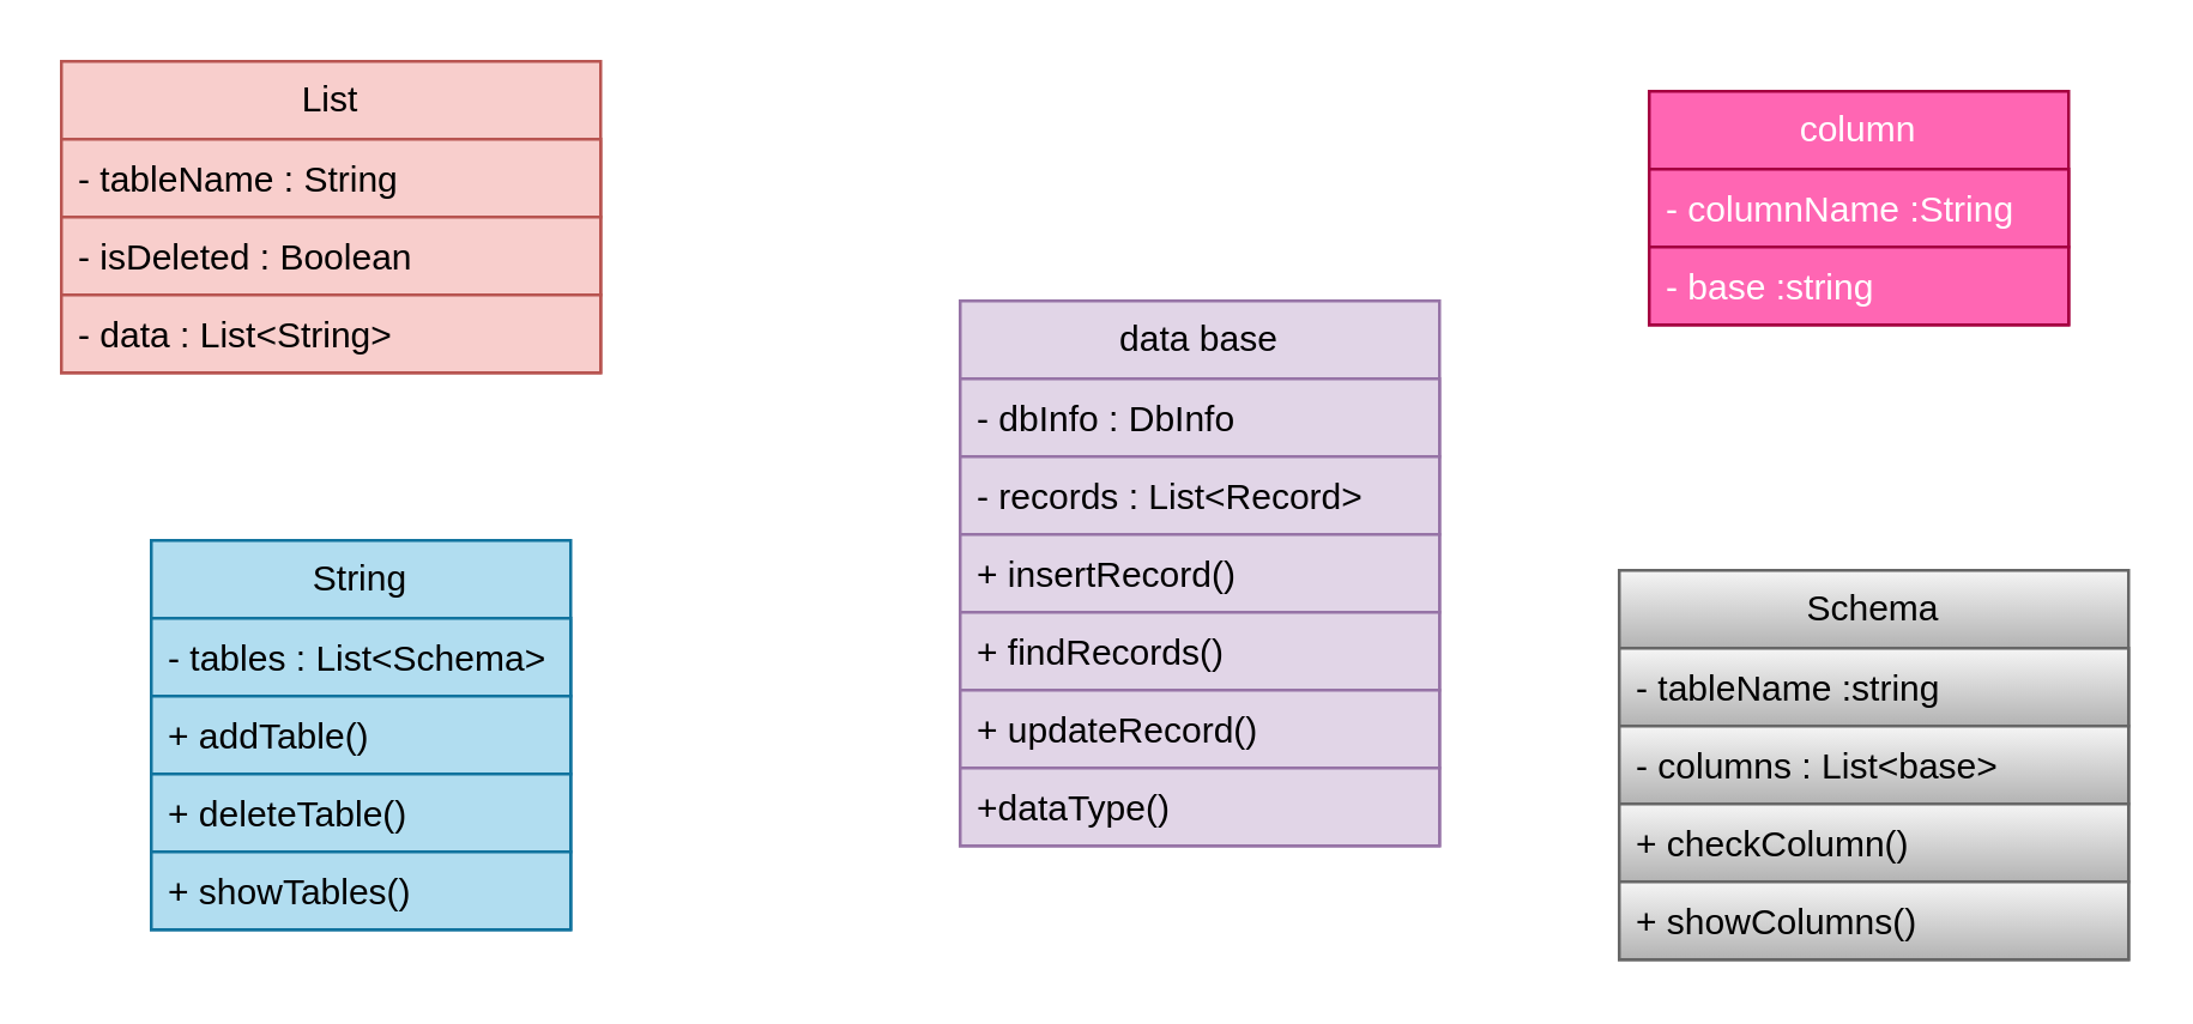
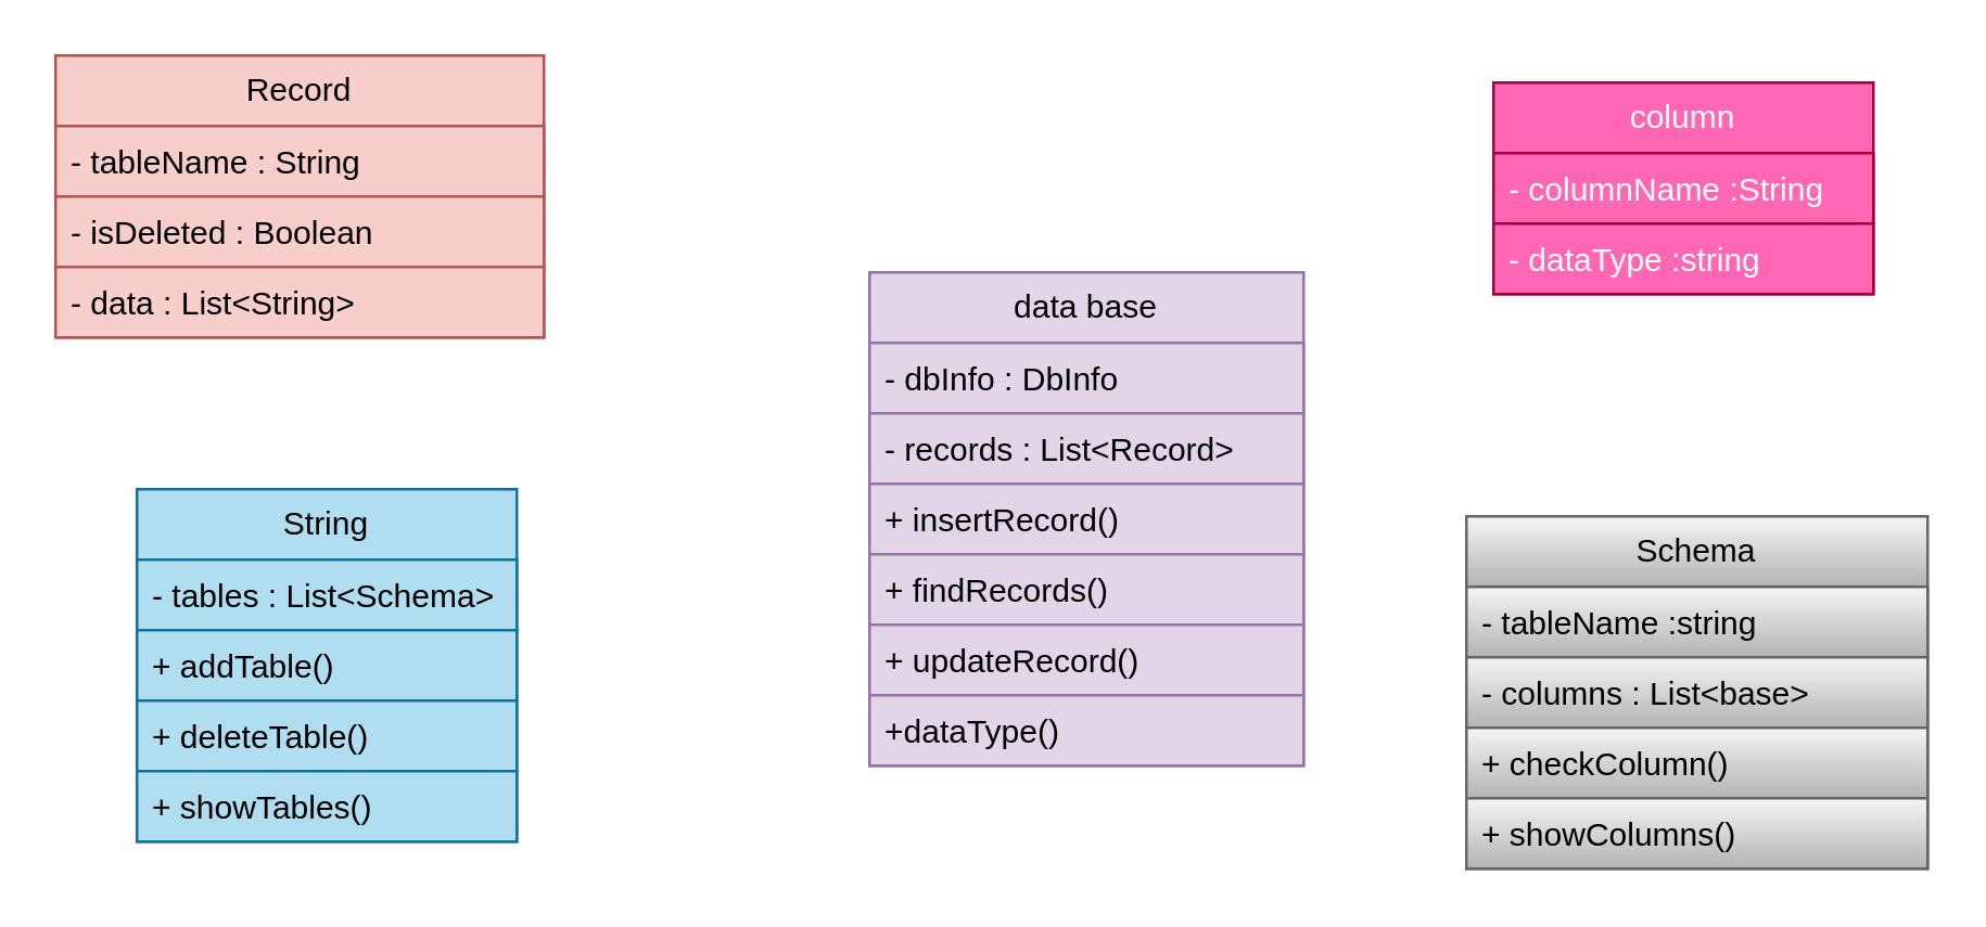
- <mxCell id="9" value="List" style="swimlane;fontStyle=0;childLayout=stackLayout;horizontal=1;startSize=26;fillColor=#f8cecc;horizontalStack=0;resizeParent=1;resizeParentMax=0;resizeLast=0;collapsible=1;marginBottom=0;whiteSpace=wrap;html=1;strokeColor=#b85450;" parent="1" vertex="1"><mxGeometry x="20" y="20" width="180" height="104" as="geometry" /></mxCell>
+ <mxCell id="9" value="Record" style="swimlane;fontStyle=0;childLayout=stackLayout;horizontal=1;startSize=26;fillColor=#f8cecc;horizontalStack=0;resizeParent=1;resizeParentMax=0;resizeLast=0;collapsible=1;marginBottom=0;whiteSpace=wrap;html=1;strokeColor=#b85450;" parent="1" vertex="1"><mxGeometry x="20" y="20" width="180" height="104" as="geometry" /></mxCell>
- <mxCell id="15" value="- base :string" style="text;strokeColor=#A50040;fillColor=#FF66B3;align=left;verticalAlign=top;spacingLeft=4;spacingRight=4;overflow=hidden;rotatable=0;points=[[0,0.5],[1,0.5]];portConstraint=eastwest;whiteSpace=wrap;html=1;fontColor=#ffffff;" parent="13" vertex="1"><mxGeometry y="52" width="140" height="26" as="geometry" /></mxCell>
+ <mxCell id="15" value="- dataType :string" style="text;strokeColor=#A50040;fillColor=#FF66B3;align=left;verticalAlign=top;spacingLeft=4;spacingRight=4;overflow=hidden;rotatable=0;points=[[0,0.5],[1,0.5]];portConstraint=eastwest;whiteSpace=wrap;html=1;fontColor=#ffffff;" parent="13" vertex="1"><mxGeometry y="52" width="140" height="26" as="geometry" /></mxCell>
